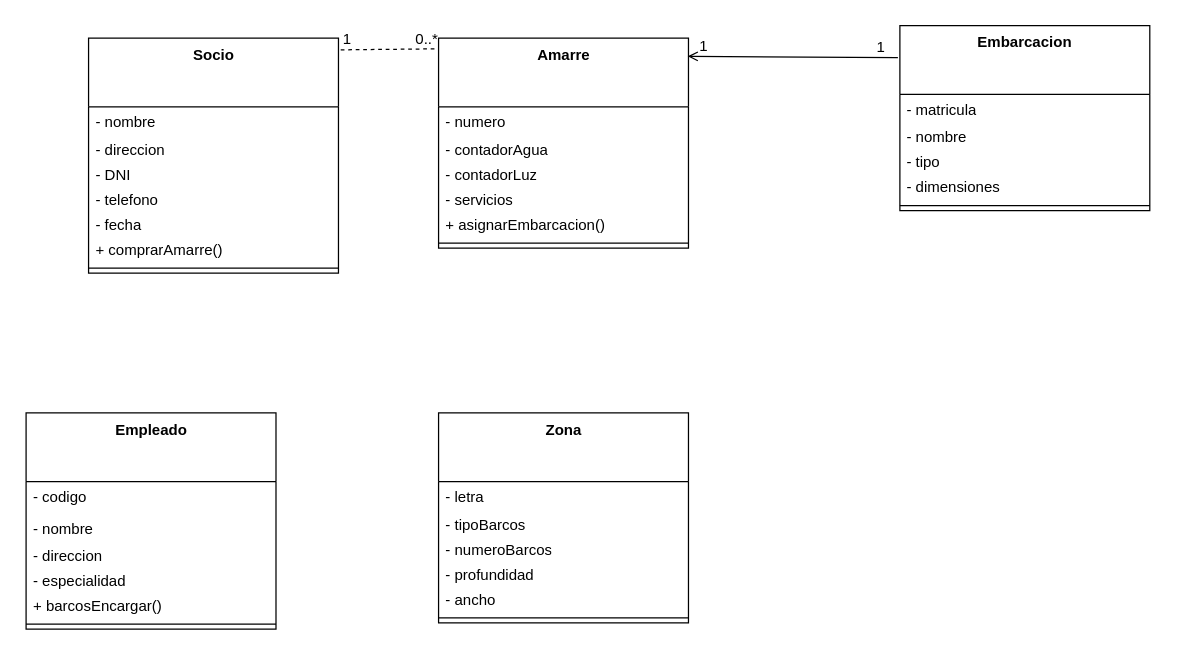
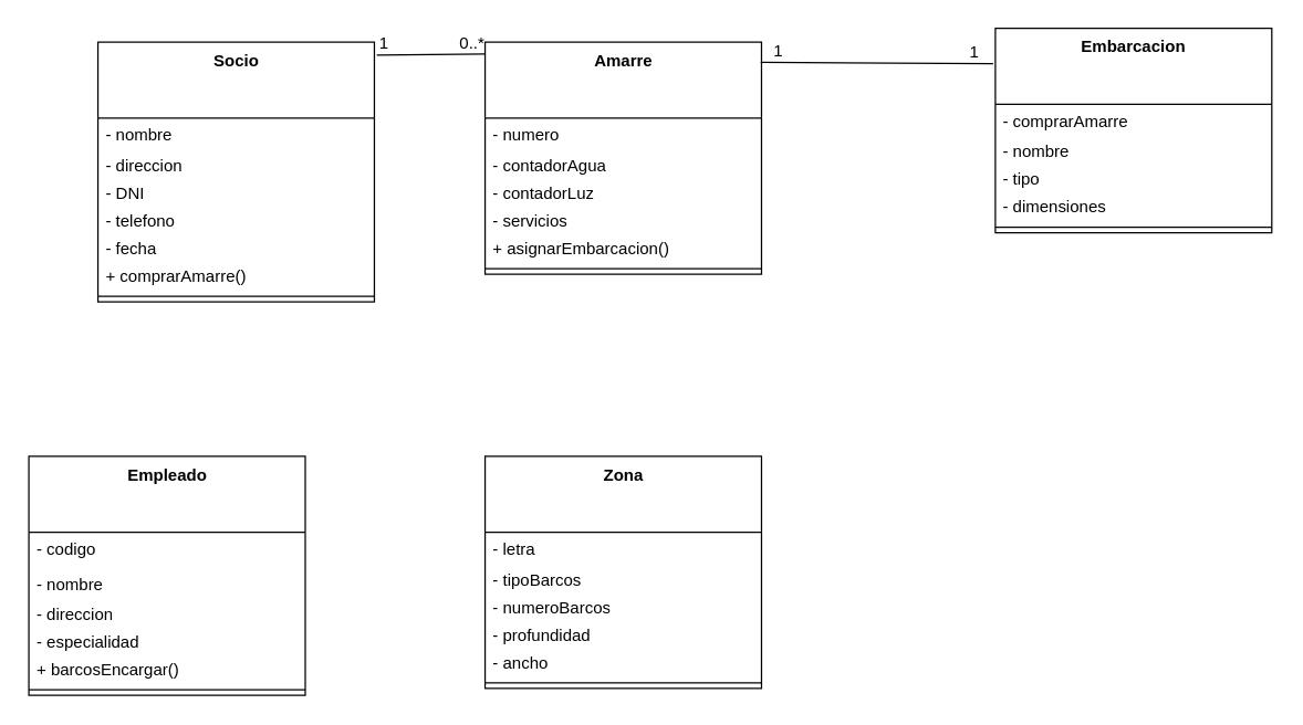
- <mxCell id="37" value="" style="endArrow=none;html=1;rounded=0;align=center;verticalAlign=top;endFill=0;labelBackgroundColor=none;entryX=-0.001;entryY=0.051;entryDx=0;entryDy=0;entryPerimeter=0;strokeColor=#000000;exitX=1.009;exitY=0.05;exitDx=0;exitDy=0;exitPerimeter=0;dashed=1;" edge="1" parent="1" source="2" target="16"><mxGeometry relative="1" as="geometry"><mxPoint x="170" y="280" as="sourcePoint" /><mxPoint x="330" y="280" as="targetPoint" /></mxGeometry></mxCell>
+ <mxCell id="37" value="" style="endArrow=none;html=1;rounded=0;align=center;verticalAlign=top;endFill=0;labelBackgroundColor=none;entryX=-0.001;entryY=0.051;entryDx=0;entryDy=0;entryPerimeter=0;strokeColor=#000000;exitX=1.009;exitY=0.05;exitDx=0;exitDy=0;exitPerimeter=0;" edge="1" parent="1" source="2" target="16"><mxGeometry relative="1" as="geometry"><mxPoint x="170" y="280" as="sourcePoint" /><mxPoint x="330" y="280" as="targetPoint" /></mxGeometry></mxCell>
- <mxCell id="40" value="" style="endArrow=open;html=1;rounded=0;align=center;verticalAlign=top;endFill=0;labelBackgroundColor=none;strokeColor=#000000;fontColor=#000000;entryX=0.997;entryY=0.087;entryDx=0;entryDy=0;exitX=-0.008;exitY=0.173;exitDx=0;exitDy=0;exitPerimeter=0;entryPerimeter=0;" edge="1" parent="1" source="10" target="16"><mxGeometry relative="1" as="geometry"><mxPoint x="719.31" y="-40" as="sourcePoint" /><mxPoint x="560.11" y="-4.816" as="targetPoint" /></mxGeometry></mxCell>
+ <mxCell id="40" value="" style="endArrow=none;html=1;rounded=0;align=center;verticalAlign=top;endFill=0;labelBackgroundColor=none;strokeColor=#000000;fontColor=#000000;entryX=0.997;entryY=0.087;entryDx=0;entryDy=0;exitX=-0.008;exitY=0.173;exitDx=0;exitDy=0;exitPerimeter=0;entryPerimeter=0;" edge="1" parent="1" source="10" target="16"><mxGeometry relative="1" as="geometry"><mxPoint x="719.31" y="-40" as="sourcePoint" /><mxPoint x="560.11" y="-4.816" as="targetPoint" /></mxGeometry></mxCell>
- <mxCell id="11" value="- matricula" style="text;html=1;strokeColor=none;fillColor=none;align=left;verticalAlign=middle;spacingLeft=4;spacingRight=4;overflow=hidden;rotatable=0;points=[[0,0.5],[1,0.5]];portConstraint=eastwest;fontColor=#000000;" vertex="1" parent="10"><mxGeometry y="55" width="200" height="25" as="geometry" /></mxCell>
+ <mxCell id="11" value="- comprarAmarre" style="text;html=1;strokeColor=none;fillColor=none;align=left;verticalAlign=middle;spacingLeft=4;spacingRight=4;overflow=hidden;rotatable=0;points=[[0,0.5],[1,0.5]];portConstraint=eastwest;fontColor=#000000;" vertex="1" parent="10"><mxGeometry y="55" width="200" height="25" as="geometry" /></mxCell>
